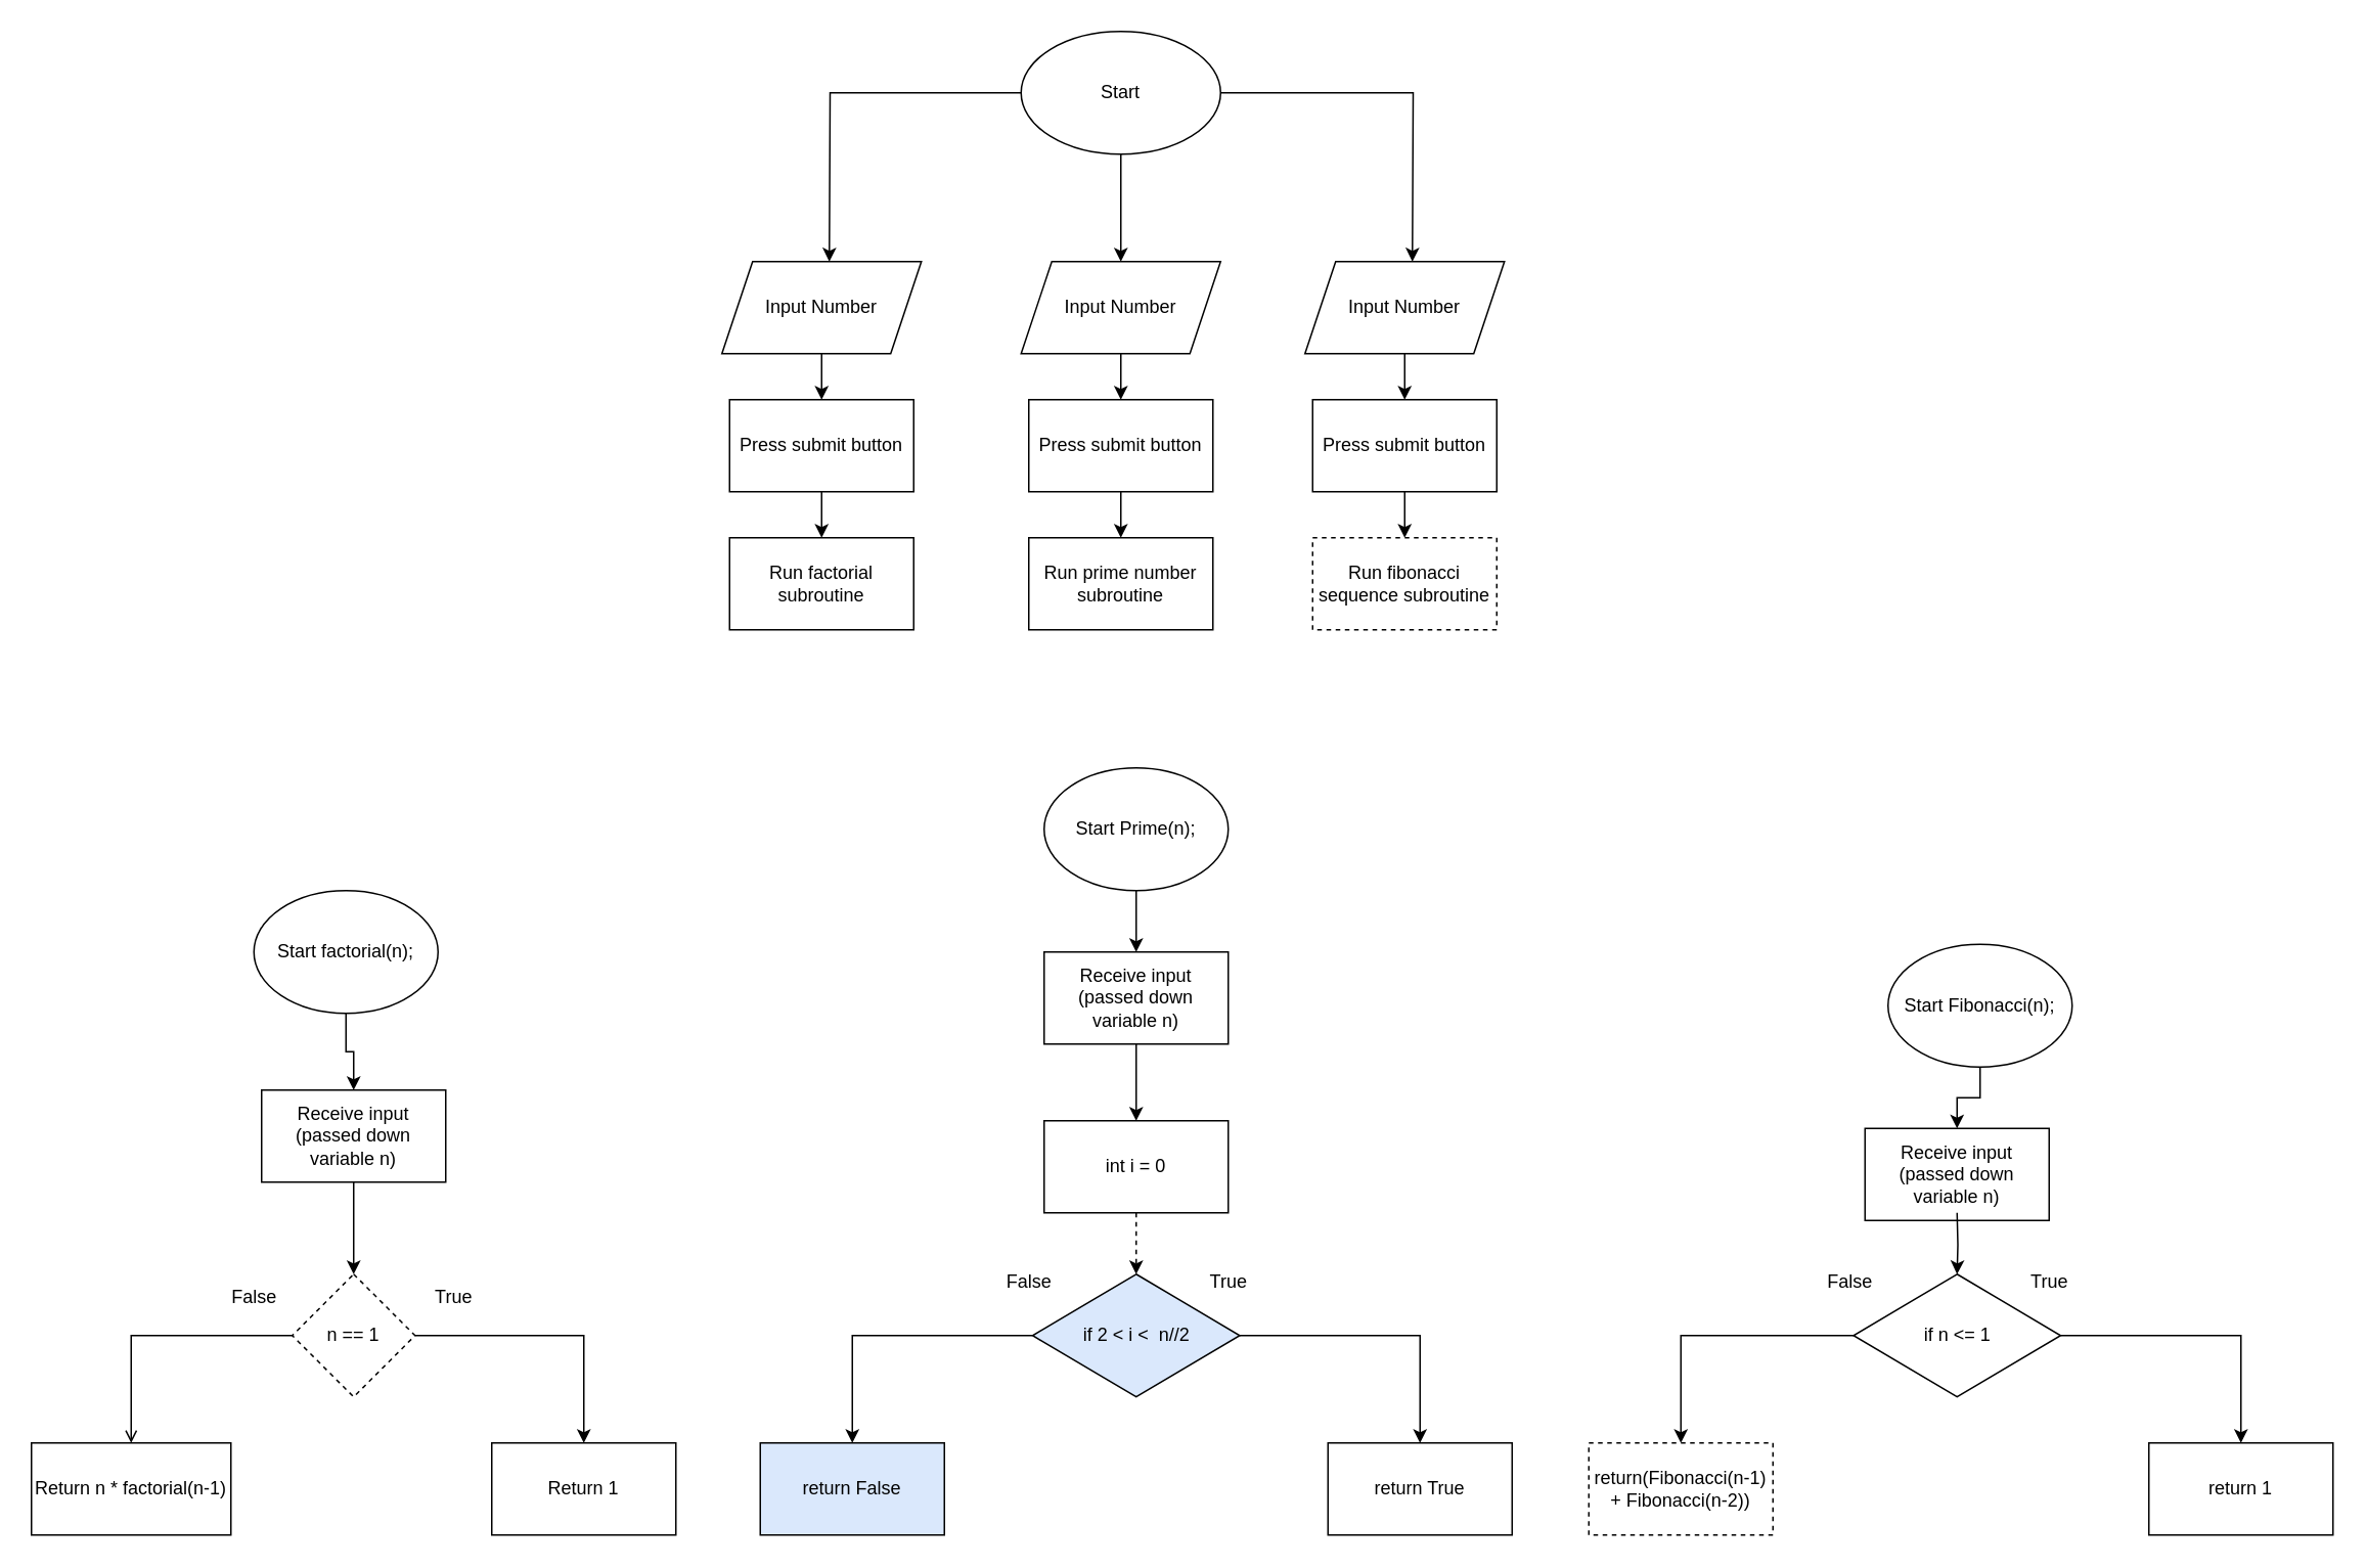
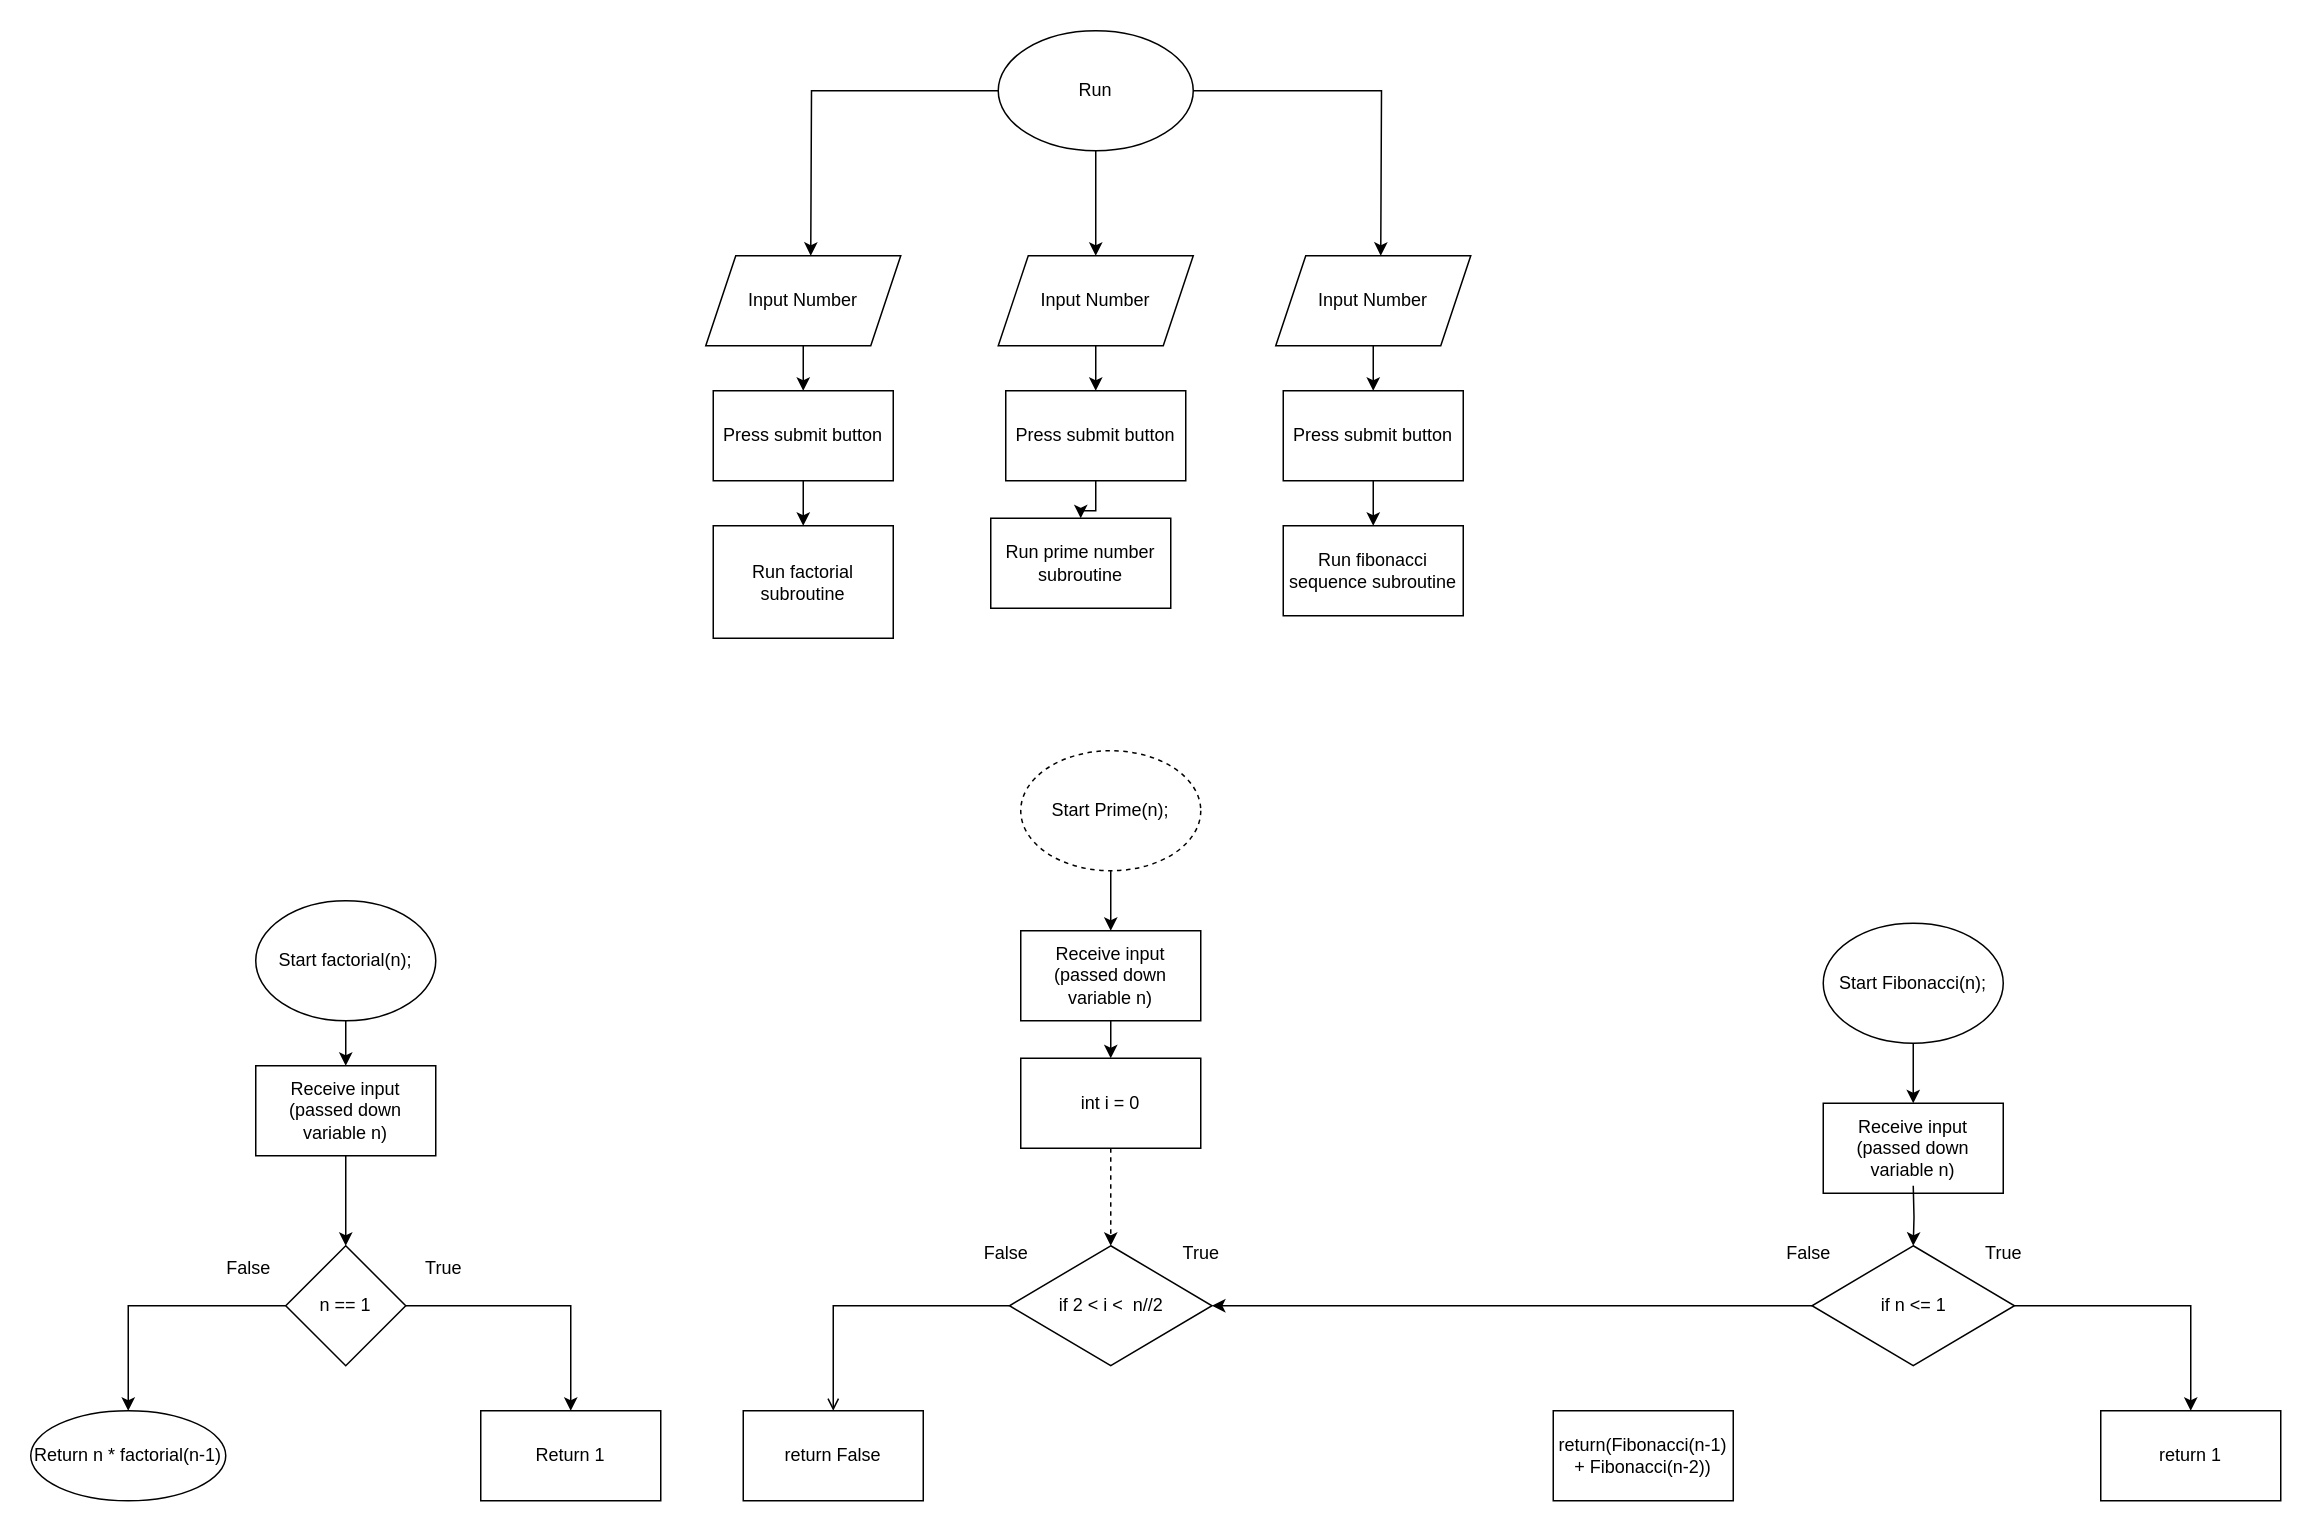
- <mxCell id="5" value="Start" style="ellipse;whiteSpace=wrap;html=1;" vertex="1" parent="1"><mxGeometry x="665" y="20" width="130" height="80" as="geometry" /></mxCell>
+ <mxCell id="5" value="Run" style="ellipse;whiteSpace=wrap;html=1;" vertex="1" parent="1"><mxGeometry x="665" y="20" width="130" height="80" as="geometry" /></mxCell>
- <mxCell id="12" value="Run factorial subroutine" style="whiteSpace=wrap;html=1;" vertex="1" parent="1"><mxGeometry x="475" y="350" width="120" height="60" as="geometry" /></mxCell>
+ <mxCell id="12" value="Run factorial subroutine" style="whiteSpace=wrap;html=1;" vertex="1" parent="1"><mxGeometry x="475" y="350" width="120" height="75" as="geometry" /></mxCell>
- <mxCell id="13" value="Run prime number subroutine" style="whiteSpace=wrap;html=1;" vertex="1" parent="1"><mxGeometry x="670" y="350" width="120" height="60" as="geometry" /></mxCell>
+ <mxCell id="13" value="Run prime number subroutine" style="whiteSpace=wrap;html=1;" vertex="1" parent="1"><mxGeometry x="660" y="345" width="120" height="60" as="geometry" /></mxCell>
- <mxCell id="14" value="Run fibonacci sequence subroutine" style="whiteSpace=wrap;html=1;dashed=1;" vertex="1" parent="1"><mxGeometry x="855" y="350" width="120" height="60" as="geometry" /></mxCell>
+ <mxCell id="14" value="Run fibonacci sequence subroutine" style="whiteSpace=wrap;html=1;" vertex="1" parent="1"><mxGeometry x="855" y="350" width="120" height="60" as="geometry" /></mxCell>
- <mxCell id="31" value="Start Prime(n);" style="ellipse;whiteSpace=wrap;html=1;" vertex="1" parent="1"><mxGeometry x="680" y="500" width="120" height="80" as="geometry" /></mxCell>
+ <mxCell id="31" value="Start Prime(n);" style="ellipse;whiteSpace=wrap;html=1;dashed=1;" vertex="1" parent="1"><mxGeometry x="680" y="500" width="120" height="80" as="geometry" /></mxCell>
- <mxCell id="16" value="Start factorial(n);" style="ellipse;whiteSpace=wrap;html=1;" vertex="1" parent="1"><mxGeometry x="165" y="580" width="120" height="80" as="geometry" /></mxCell>
+ <mxCell id="16" value="Start factorial(n);" style="ellipse;whiteSpace=wrap;html=1;" vertex="1" parent="1"><mxGeometry x="170" y="600" width="120" height="80" as="geometry" /></mxCell>
- <mxCell id="46" value="Start Fibonacci(n);" style="ellipse;whiteSpace=wrap;html=1;" vertex="1" parent="1"><mxGeometry x="1230" y="615" width="120" height="80" as="geometry" /></mxCell>
+ <mxCell id="46" value="Start Fibonacci(n);" style="ellipse;whiteSpace=wrap;html=1;" vertex="1" parent="1"><mxGeometry x="1215" y="615" width="120" height="80" as="geometry" /></mxCell>
- <mxCell id="40" value="int i = 0" style="whiteSpace=wrap;html=1;" vertex="1" parent="1"><mxGeometry x="680" y="730" width="120" height="60" as="geometry" /></mxCell>
+ <mxCell id="40" value="int i = 0" style="whiteSpace=wrap;html=1;" vertex="1" parent="1"><mxGeometry x="680" y="705" width="120" height="60" as="geometry" /></mxCell>
- <mxCell id="26" value="n == 1" style="rhombus;whiteSpace=wrap;html=1;dashed=1;" vertex="1" parent="1"><mxGeometry x="190" y="830" width="80" height="80" as="geometry" /></mxCell>
+ <mxCell id="26" value="n == 1" style="rhombus;whiteSpace=wrap;html=1;" vertex="1" parent="1"><mxGeometry x="190" y="830" width="80" height="80" as="geometry" /></mxCell>
- <mxCell id="38" value="if 2 &amp;lt; i &amp;lt;&amp;nbsp; n//2" style="rhombus;whiteSpace=wrap;html=1;fillColor=#dae8fc;" vertex="1" parent="1"><mxGeometry x="672.5" y="830" width="135" height="80" as="geometry" /></mxCell>
+ <mxCell id="38" value="if 2 &amp;lt; i &amp;lt;&amp;nbsp; n//2" style="rhombus;whiteSpace=wrap;html=1;" vertex="1" parent="1"><mxGeometry x="672.5" y="830" width="135" height="80" as="geometry" /></mxCell>
- <mxCell id="48" value="" style="edgeStyle=orthogonalEdgeStyle;rounded=0;orthogonalLoop=1;jettySize=auto;html=1;" edge="1" parent="1" source="50" target="52"><mxGeometry relative="1" as="geometry" /></mxCell>
+ <mxCell id="48" value="" style="edgeStyle=orthogonalEdgeStyle;rounded=0;orthogonalLoop=1;jettySize=auto;html=1;" edge="1" parent="1" source="50" target="38"><mxGeometry relative="1" as="geometry" /></mxCell>
- <mxCell id="37" value="" style="edgeStyle=orthogonalEdgeStyle;rounded=0;orthogonalLoop=1;jettySize=auto;html=1;" edge="1" parent="1" source="38" target="42"><mxGeometry relative="1" as="geometry" /></mxCell>
- <mxCell id="36" value="" style="edgeStyle=orthogonalEdgeStyle;rounded=0;orthogonalLoop=1;jettySize=auto;html=1;" edge="1" parent="1" source="38" target="41"><mxGeometry relative="1" as="geometry" /></mxCell>
+ <mxCell id="36" value="" style="edgeStyle=orthogonalEdgeStyle;rounded=0;orthogonalLoop=1;jettySize=auto;html=1;endArrow=open;" edge="1" parent="1" source="38" target="41"><mxGeometry relative="1" as="geometry" /></mxCell>
- <mxCell id="25" value="" style="edgeStyle=orthogonalEdgeStyle;rounded=0;orthogonalLoop=1;jettySize=auto;html=1;endArrow=open;" edge="1" parent="1" source="26" target="27"><mxGeometry relative="1" as="geometry" /></mxCell>
+ <mxCell id="25" value="" style="edgeStyle=orthogonalEdgeStyle;rounded=0;orthogonalLoop=1;jettySize=auto;html=1;" edge="1" parent="1" source="26" target="27"><mxGeometry relative="1" as="geometry" /></mxCell>
- <mxCell id="27" value="Return n * factorial(n-1)" style="whiteSpace=wrap;html=1;" vertex="1" parent="1"><mxGeometry x="20" y="940" width="130" height="60" as="geometry" /></mxCell>
+ <mxCell id="27" value="Return n * factorial(n-1)" style="ellipse;whiteSpace=wrap;html=1;" vertex="1" parent="1"><mxGeometry x="20" y="940" width="130" height="60" as="geometry" /></mxCell>
- <mxCell id="41" value="return False" style="whiteSpace=wrap;html=1;fillColor=#dae8fc;" vertex="1" parent="1"><mxGeometry x="495" y="940" width="120" height="60" as="geometry" /></mxCell>
+ <mxCell id="41" value="return False" style="whiteSpace=wrap;html=1;" vertex="1" parent="1"><mxGeometry x="495" y="940" width="120" height="60" as="geometry" /></mxCell>
- <mxCell id="42" value="return True" style="whiteSpace=wrap;html=1;" vertex="1" parent="1"><mxGeometry x="865" y="940" width="120" height="60" as="geometry" /></mxCell>
- <mxCell id="52" value="return(Fibonacci(n-1) + Fibonacci(n-2))" style="whiteSpace=wrap;html=1;dashed=1;" vertex="1" parent="1"><mxGeometry x="1035" y="940" width="120" height="60" as="geometry" /></mxCell>
+ <mxCell id="52" value="return(Fibonacci(n-1) + Fibonacci(n-2))" style="whiteSpace=wrap;html=1;" vertex="1" parent="1"><mxGeometry x="1035" y="940" width="120" height="60" as="geometry" /></mxCell>
